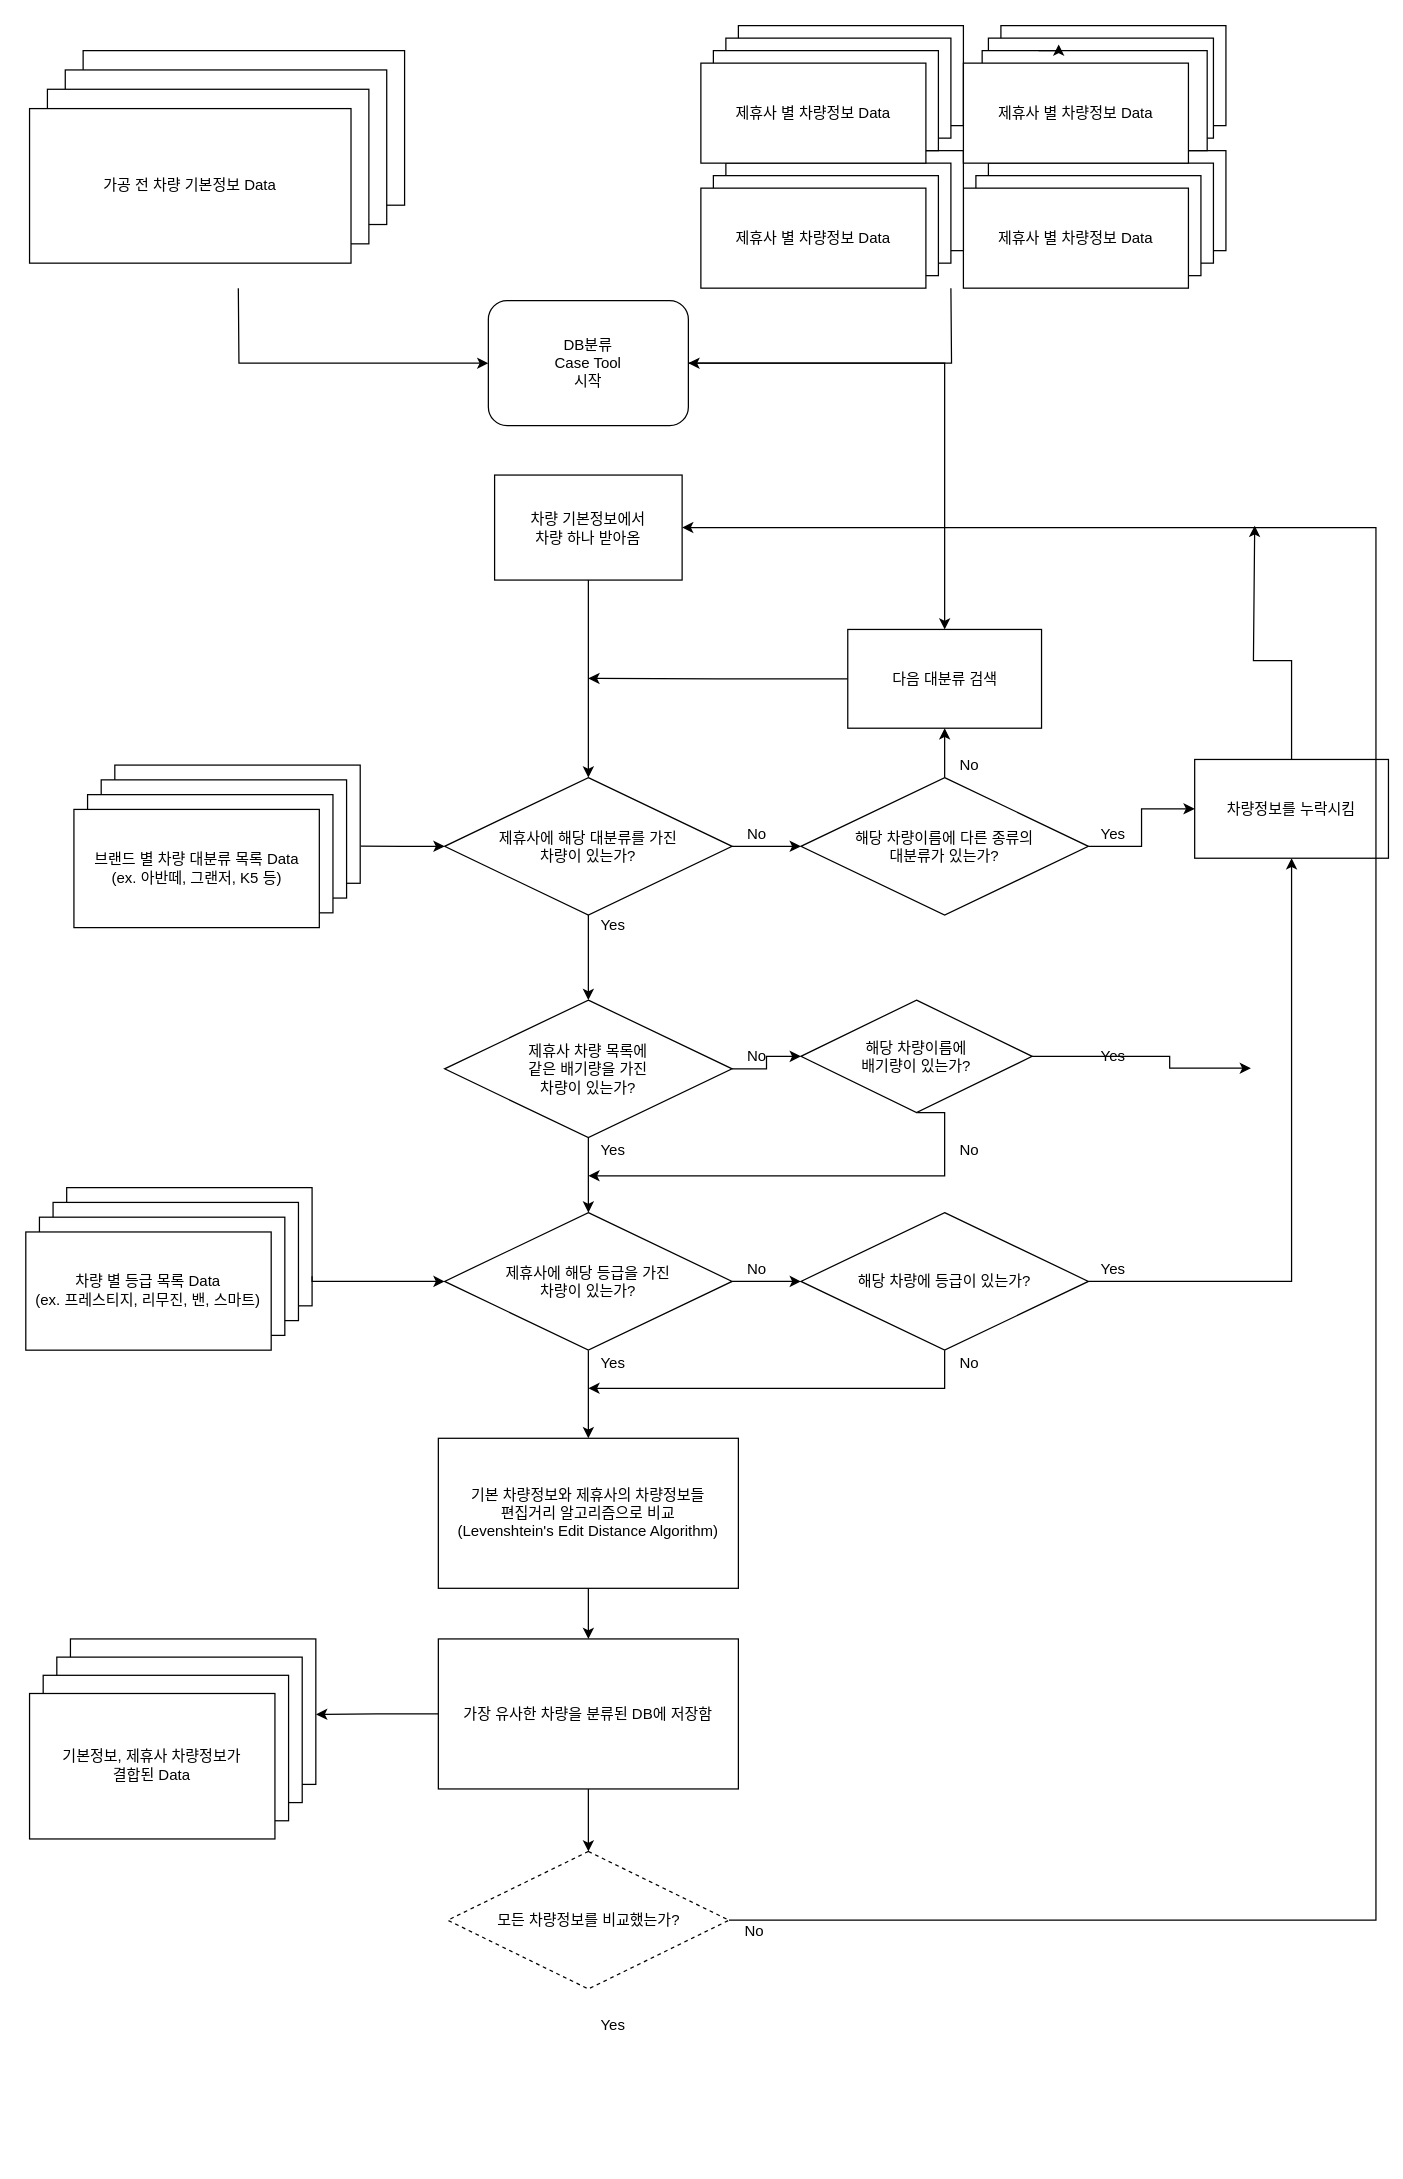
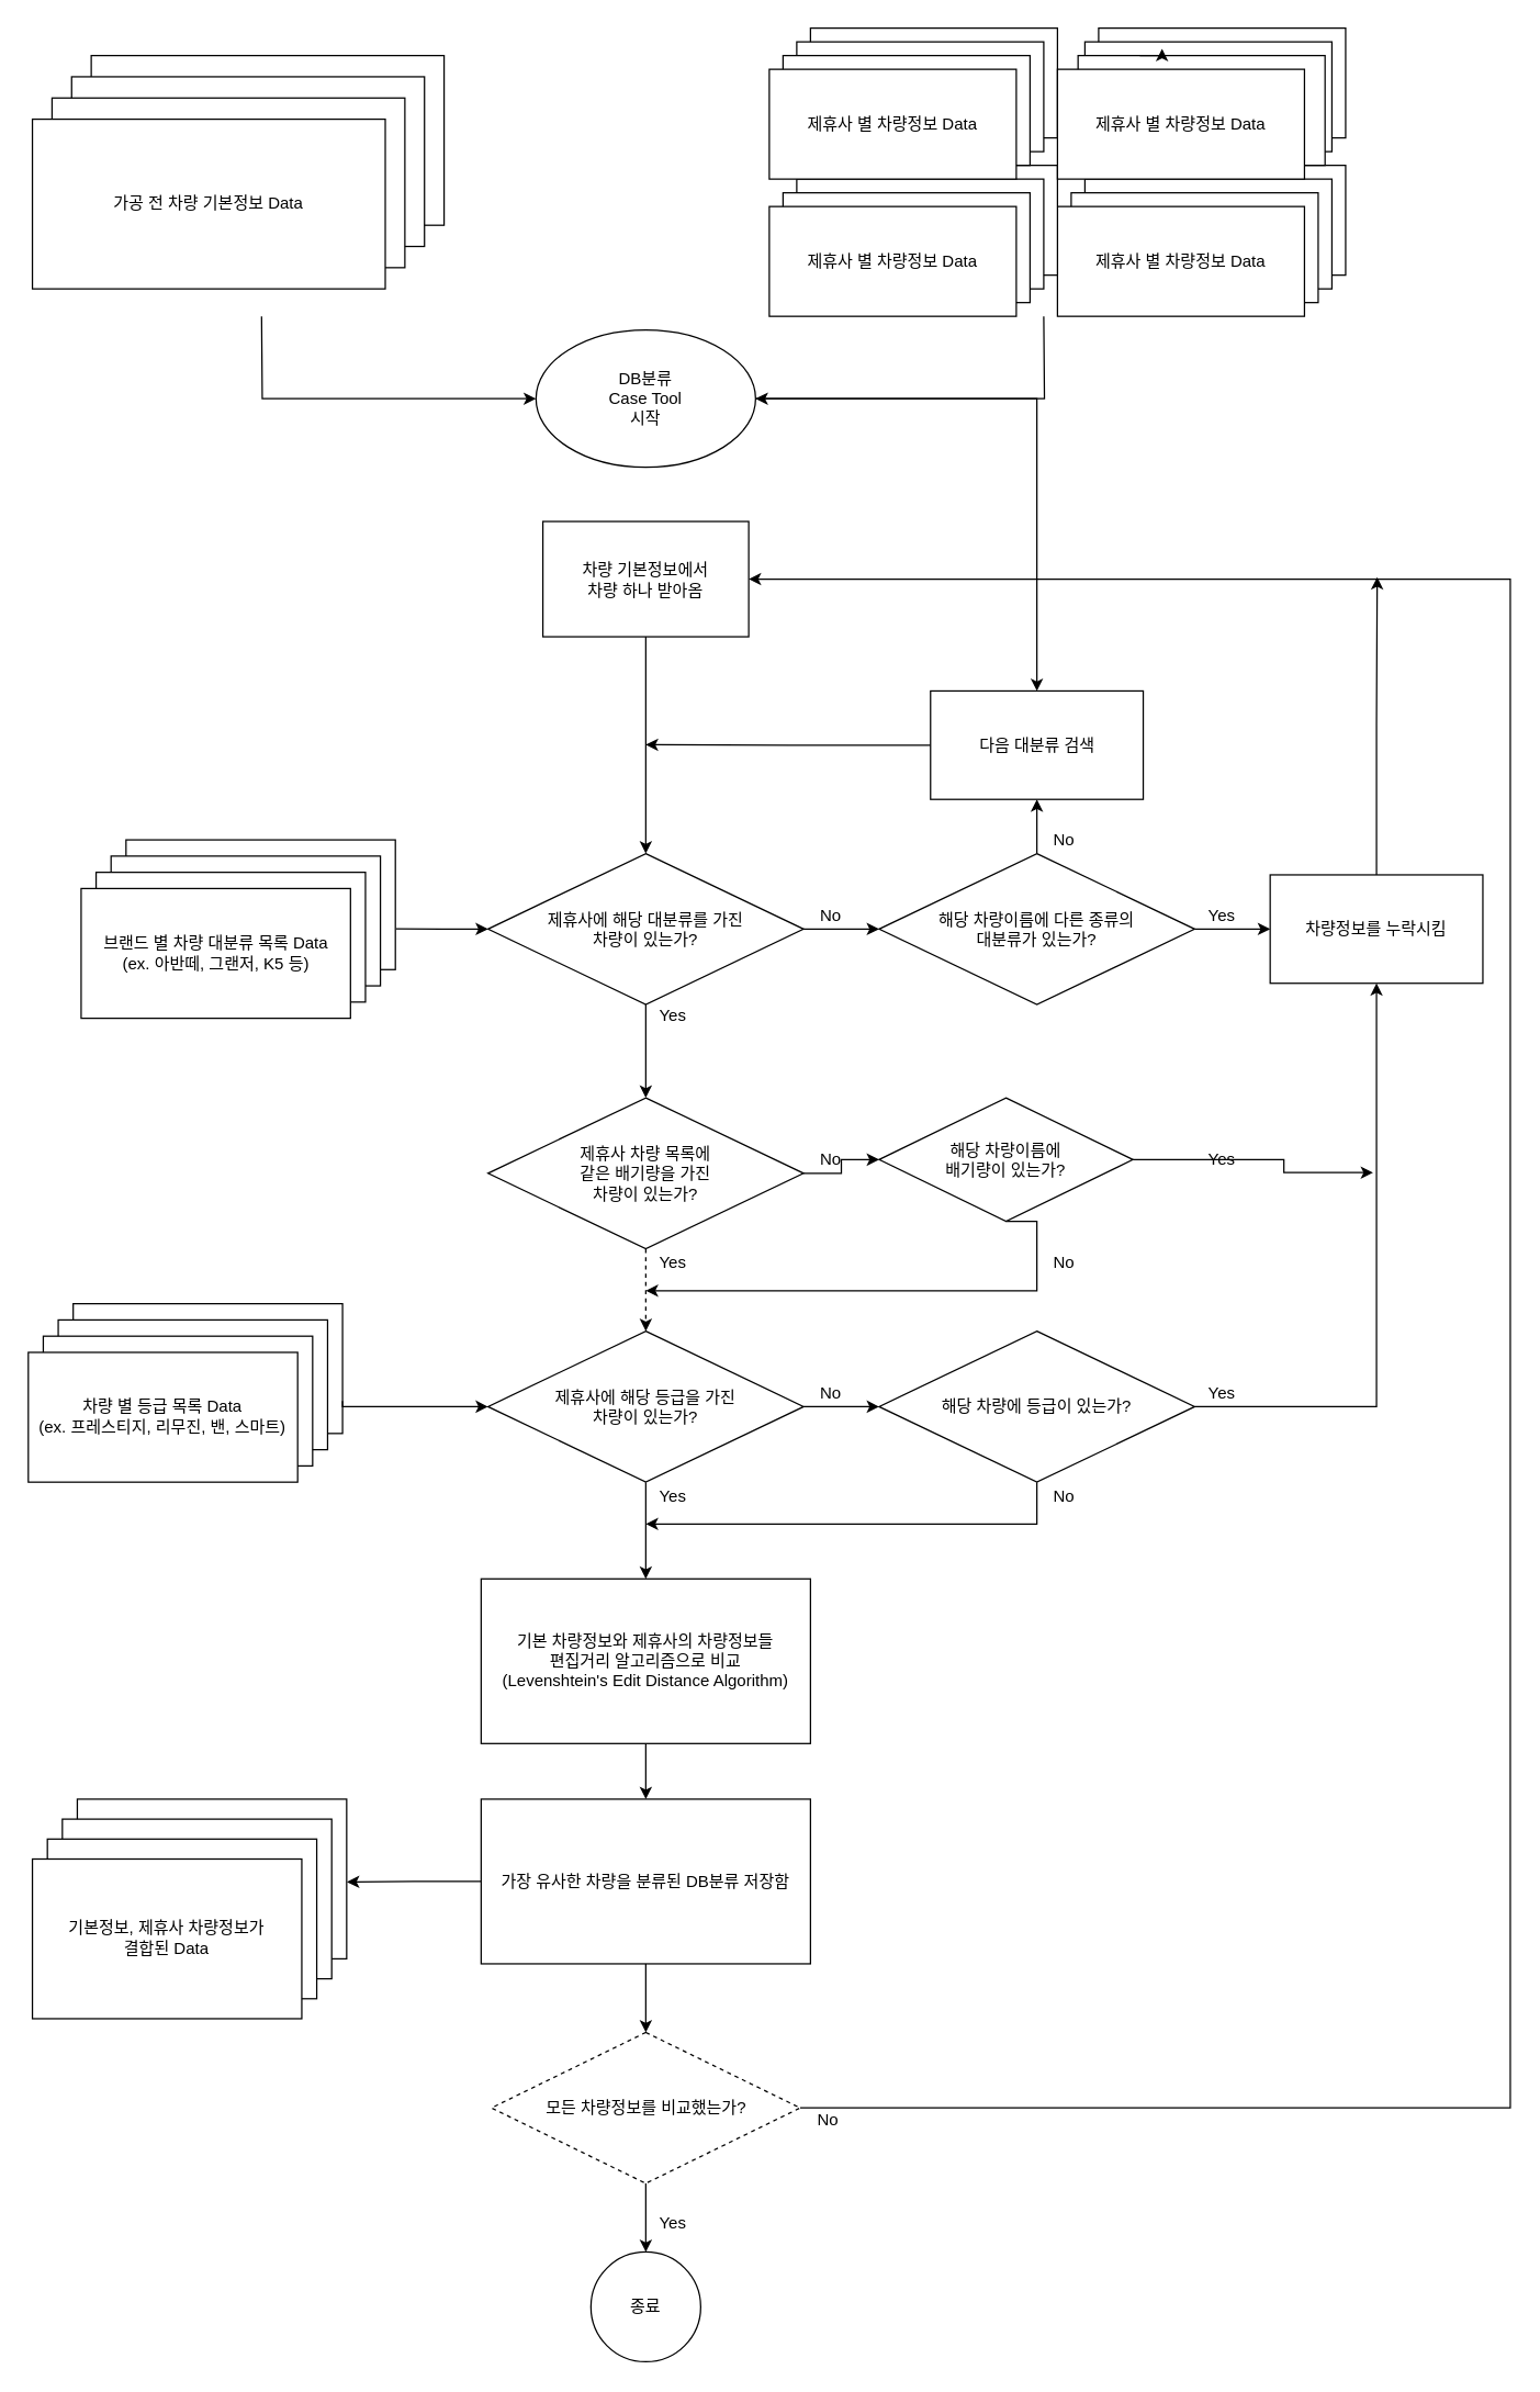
- <mxCell id="30" value="DB분류&lt;br&gt;Case Tool&lt;br&gt;시작" style="whiteSpace=wrap;html=1;rounded=1;" parent="1" vertex="1"><mxGeometry x="390" y="240" width="160" height="100" as="geometry" /></mxCell>
+ <mxCell id="30" value="DB분류&lt;br&gt;Case Tool&lt;br&gt;시작" style="ellipse;whiteSpace=wrap;html=1;" parent="1" vertex="1"><mxGeometry x="390" y="240" width="160" height="100" as="geometry" /></mxCell>
- <mxCell id="58" value="차량정보를 누락시킴" style="rounded=0;whiteSpace=wrap;html=1;" parent="1" vertex="1"><mxGeometry x="955" y="607" width="155" height="79" as="geometry" /></mxCell>
+ <mxCell id="58" value="차량정보를 누락시킴" style="rounded=0;whiteSpace=wrap;html=1;" parent="1" vertex="1"><mxGeometry x="925" y="637" width="155" height="79" as="geometry" /></mxCell>
- <mxCell id="42" value="" style="edgeStyle=orthogonalEdgeStyle;rounded=0;orthogonalLoop=1;jettySize=auto;html=1;startArrow=none;startFill=0;endArrow=classic;endFill=1;" parent="1" source="43" target="46" edge="1"><mxGeometry relative="1" as="geometry" /></mxCell>
+ <mxCell id="42" value="" style="edgeStyle=orthogonalEdgeStyle;rounded=0;orthogonalLoop=1;jettySize=auto;html=1;startArrow=none;startFill=0;endArrow=classic;endFill=1;dashed=1;" parent="1" source="43" target="46" edge="1"><mxGeometry relative="1" as="geometry" /></mxCell>
- <mxCell id="71" value="가장 유사한 차량을 분류된 DB에 저장함" style="rounded=0;whiteSpace=wrap;html=1;" parent="1" vertex="1"><mxGeometry x="350" y="1310.5" width="240" height="120" as="geometry" /></mxCell>
+ <mxCell id="71" value="가장 유사한 차량을 분류된 DB분류 저장함" style="rounded=0;whiteSpace=wrap;html=1;" parent="1" vertex="1"><mxGeometry x="350" y="1310.5" width="240" height="120" as="geometry" /></mxCell>
+ <mxCell id="78" value="" style="edgeStyle=orthogonalEdgeStyle;rounded=0;orthogonalLoop=1;jettySize=auto;html=1;" parent="1" source="79" target="80" edge="1"><mxGeometry relative="1" as="geometry" /></mxCell>
+ <mxCell id="80" value="종료" style="ellipse;whiteSpace=wrap;html=1;aspect=fixed;" parent="1" vertex="1"><mxGeometry x="430" y="1640.5" width="80" height="80" as="geometry" /></mxCell>
